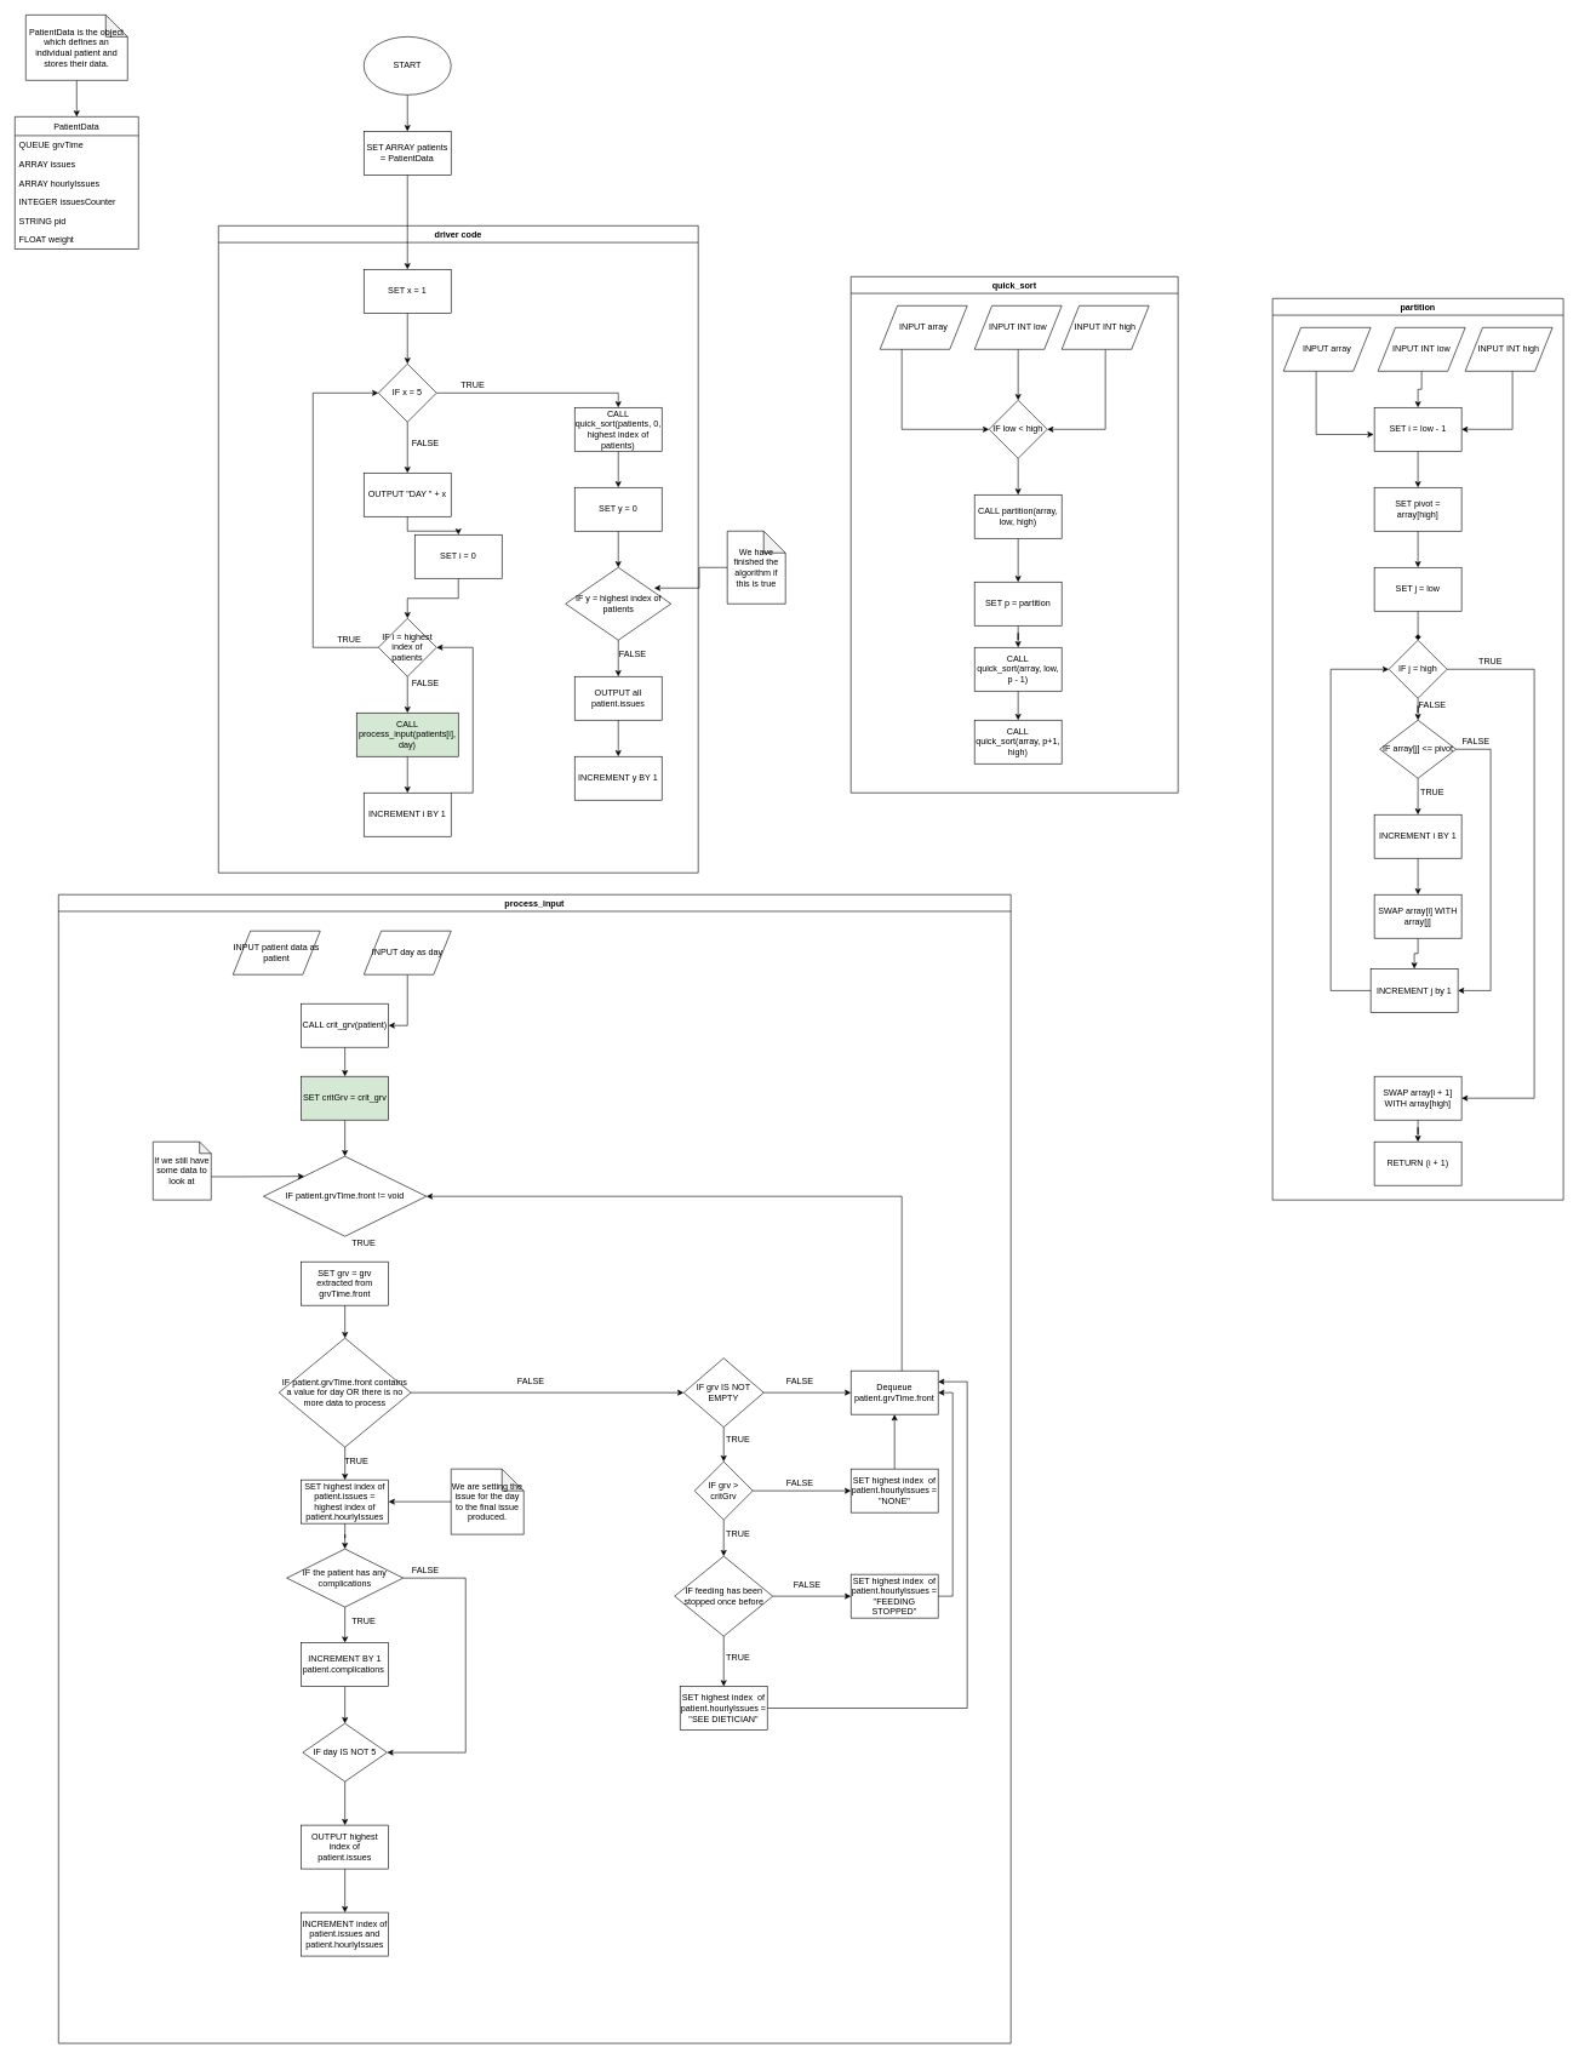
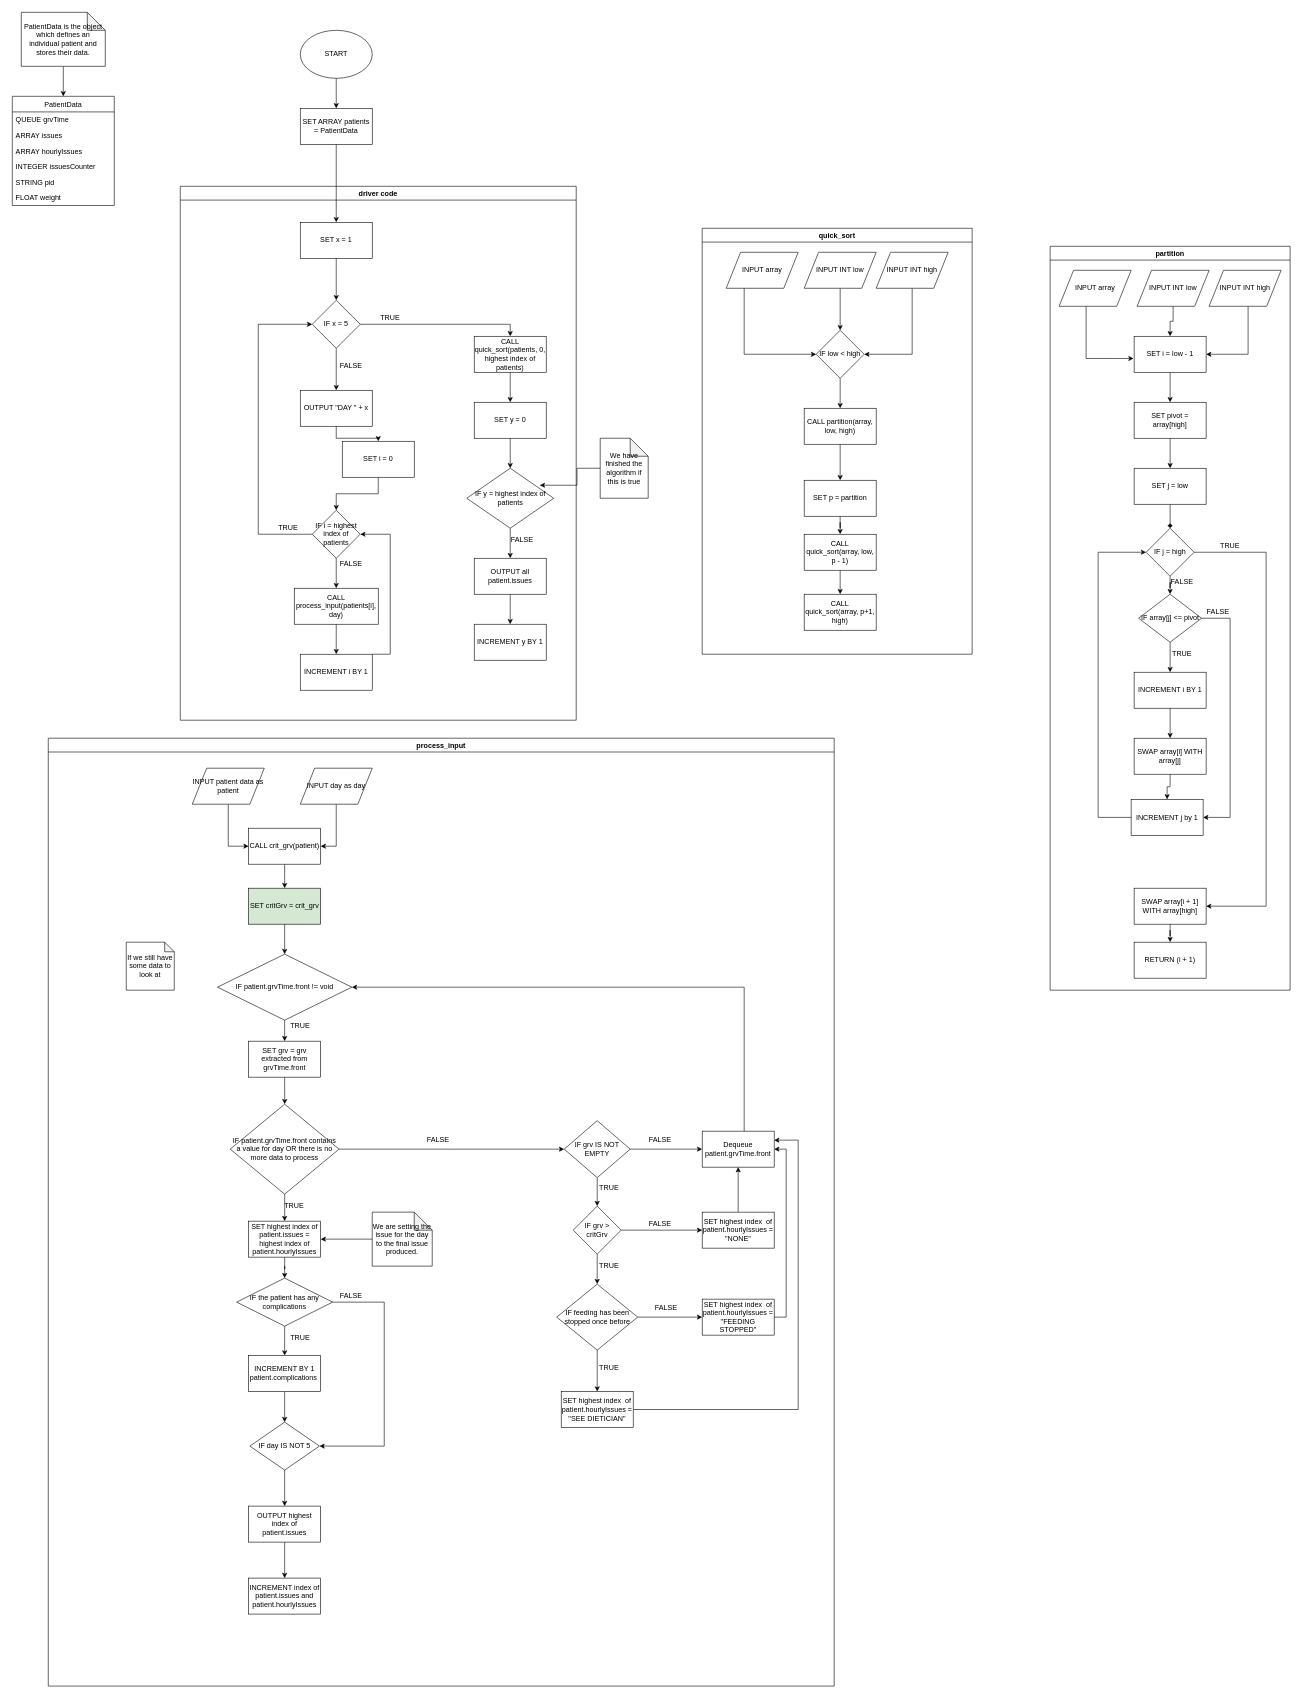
- <mxCell id="72" value="CALL process_input(patients[i], day)" style="rounded=0;whiteSpace=wrap;html=1;fillColor=#d5e8d4;" vertex="1" parent="64"><mxGeometry x="190" y="670" width="140" height="60" as="geometry" /></mxCell>
+ <mxCell id="72" value="CALL process_input(patients[i], day)" style="rounded=0;whiteSpace=wrap;html=1;" vertex="1" parent="64"><mxGeometry x="190" y="670" width="140" height="60" as="geometry" /></mxCell>
+ <mxCell id="3" style="edgeStyle=orthogonalEdgeStyle;rounded=0;orthogonalLoop=1;jettySize=auto;html=1;entryX=0;entryY=0.5;entryDx=0;entryDy=0;" edge="1" parent="2" source="4" target="8"><mxGeometry relative="1" as="geometry" /></mxCell>
- <mxCell id="35" style="edgeStyle=orthogonalEdgeStyle;rounded=0;orthogonalLoop=1;jettySize=auto;html=1;exitX=0;exitY=0;exitDx=80;exitDy=48;exitPerimeter=0;entryX=0;entryY=0;entryDx=0;entryDy=0;" edge="1" parent="2" source="36" target="12"><mxGeometry relative="1" as="geometry" /></mxCell>
+ <mxCell id="11" style="edgeStyle=orthogonalEdgeStyle;rounded=0;orthogonalLoop=1;jettySize=auto;html=1;exitX=0.5;exitY=1;exitDx=0;exitDy=0;entryX=0.5;entryY=0;entryDx=0;entryDy=0;" edge="1" parent="2" source="12" target="14"><mxGeometry relative="1" as="geometry"><mxPoint x="394" y="500" as="targetPoint" /></mxGeometry></mxCell>
